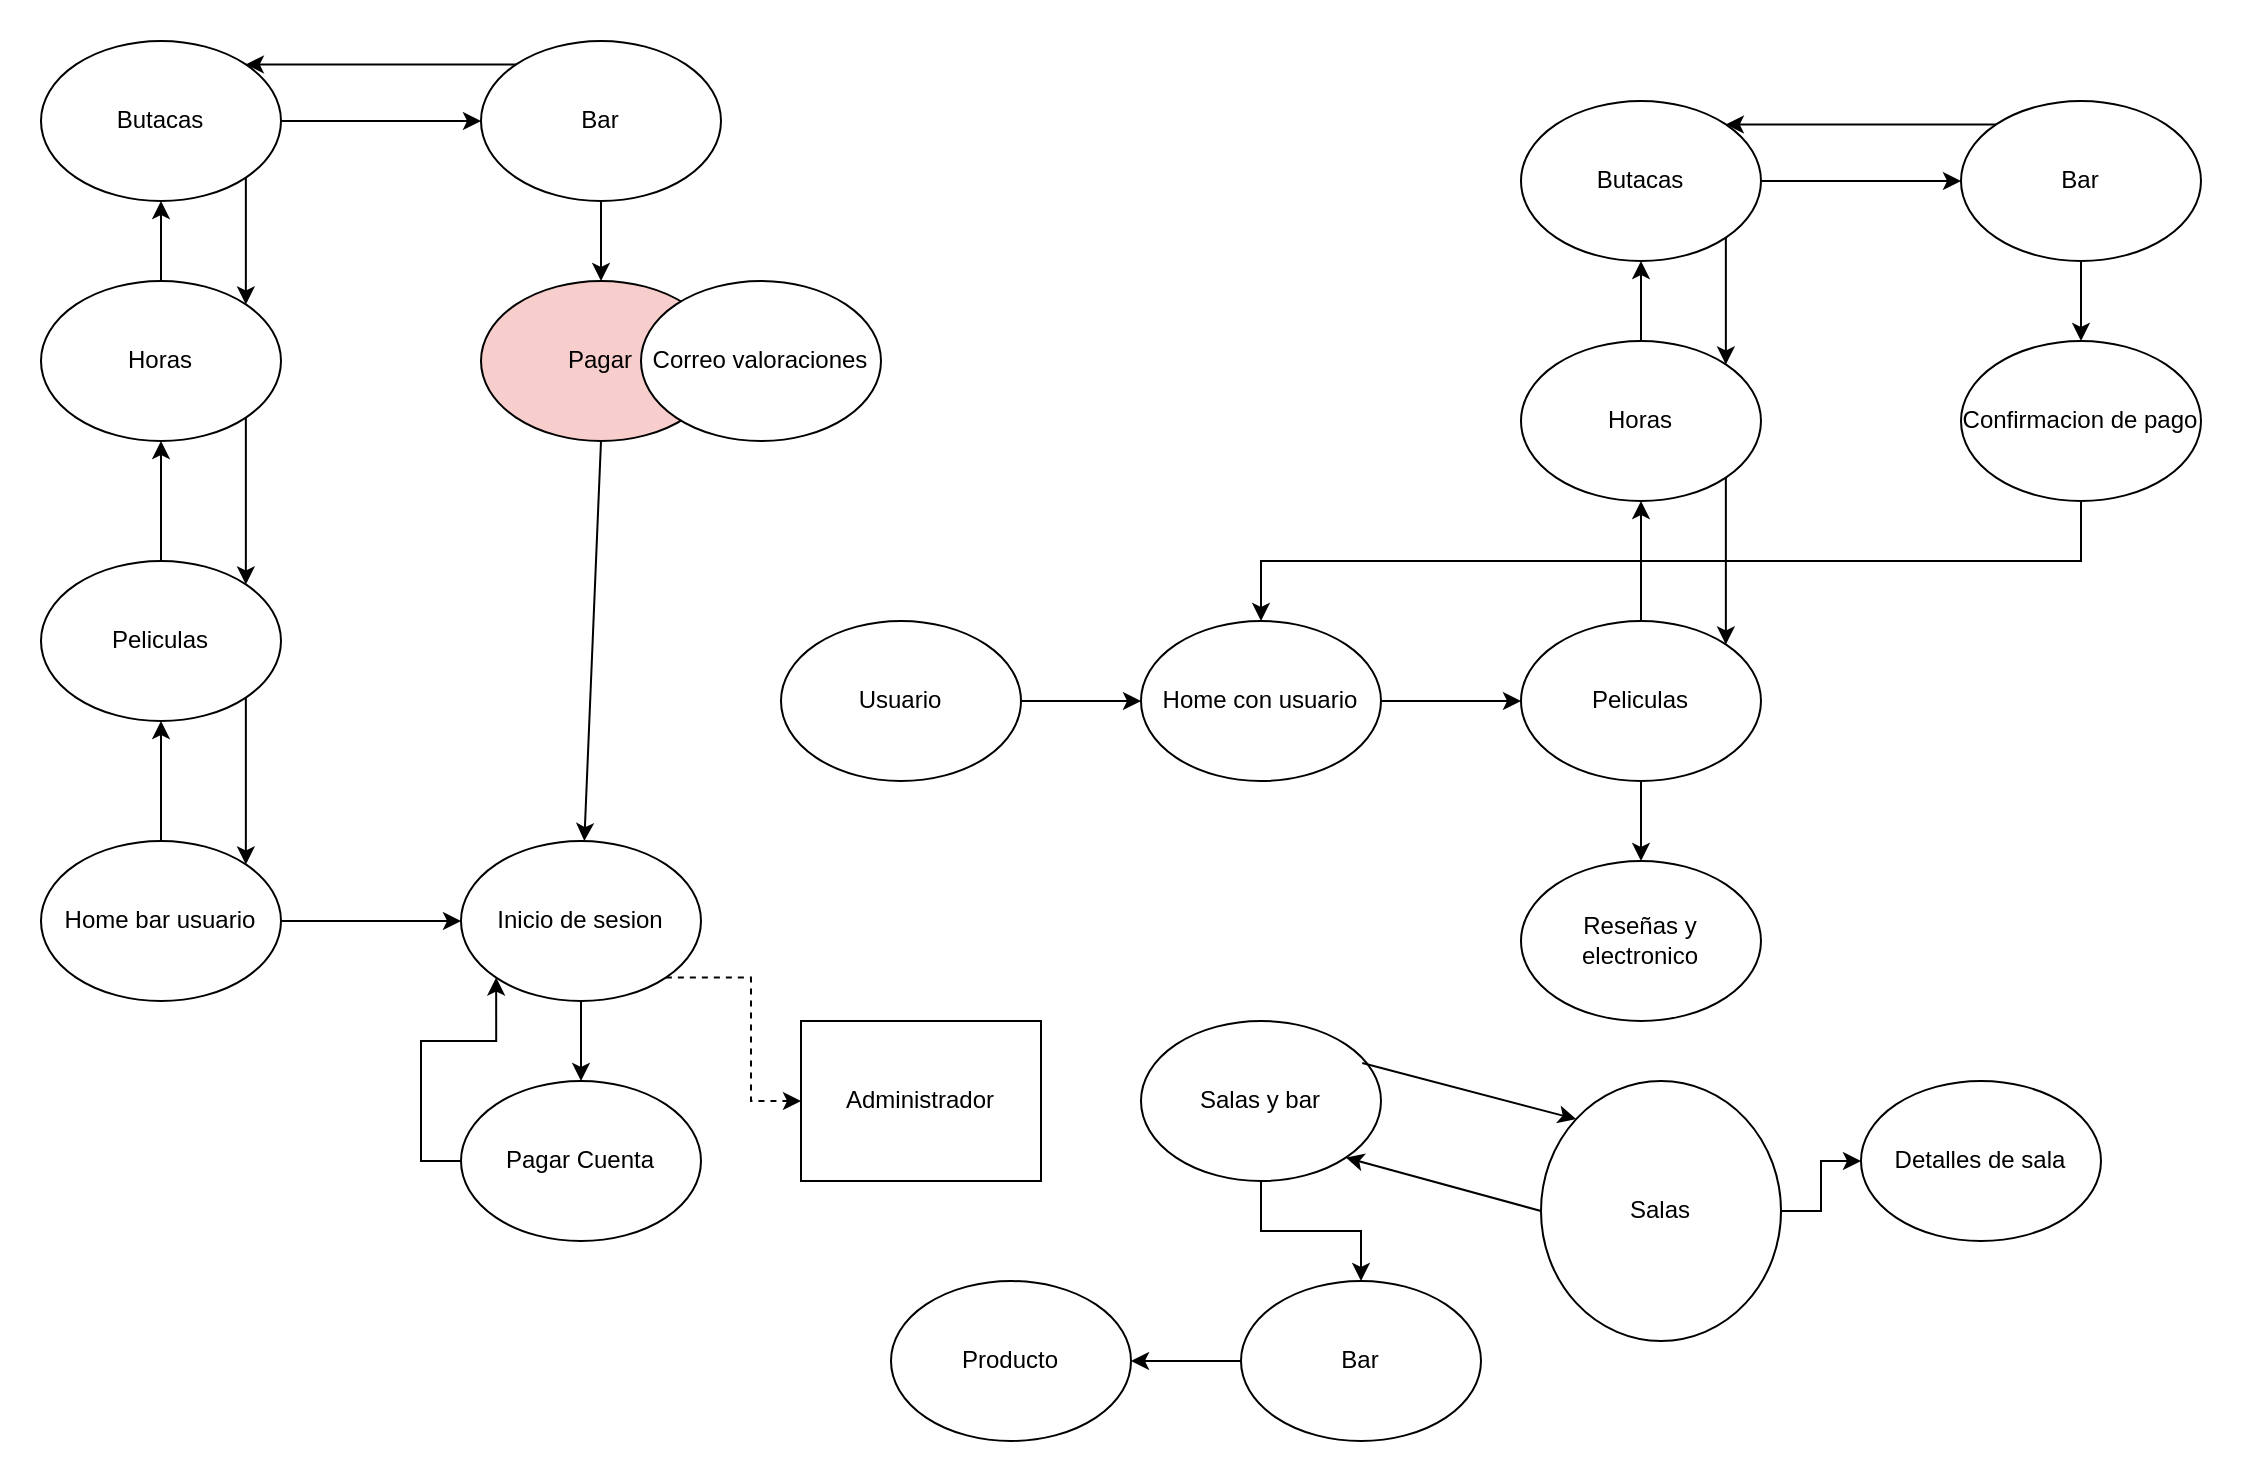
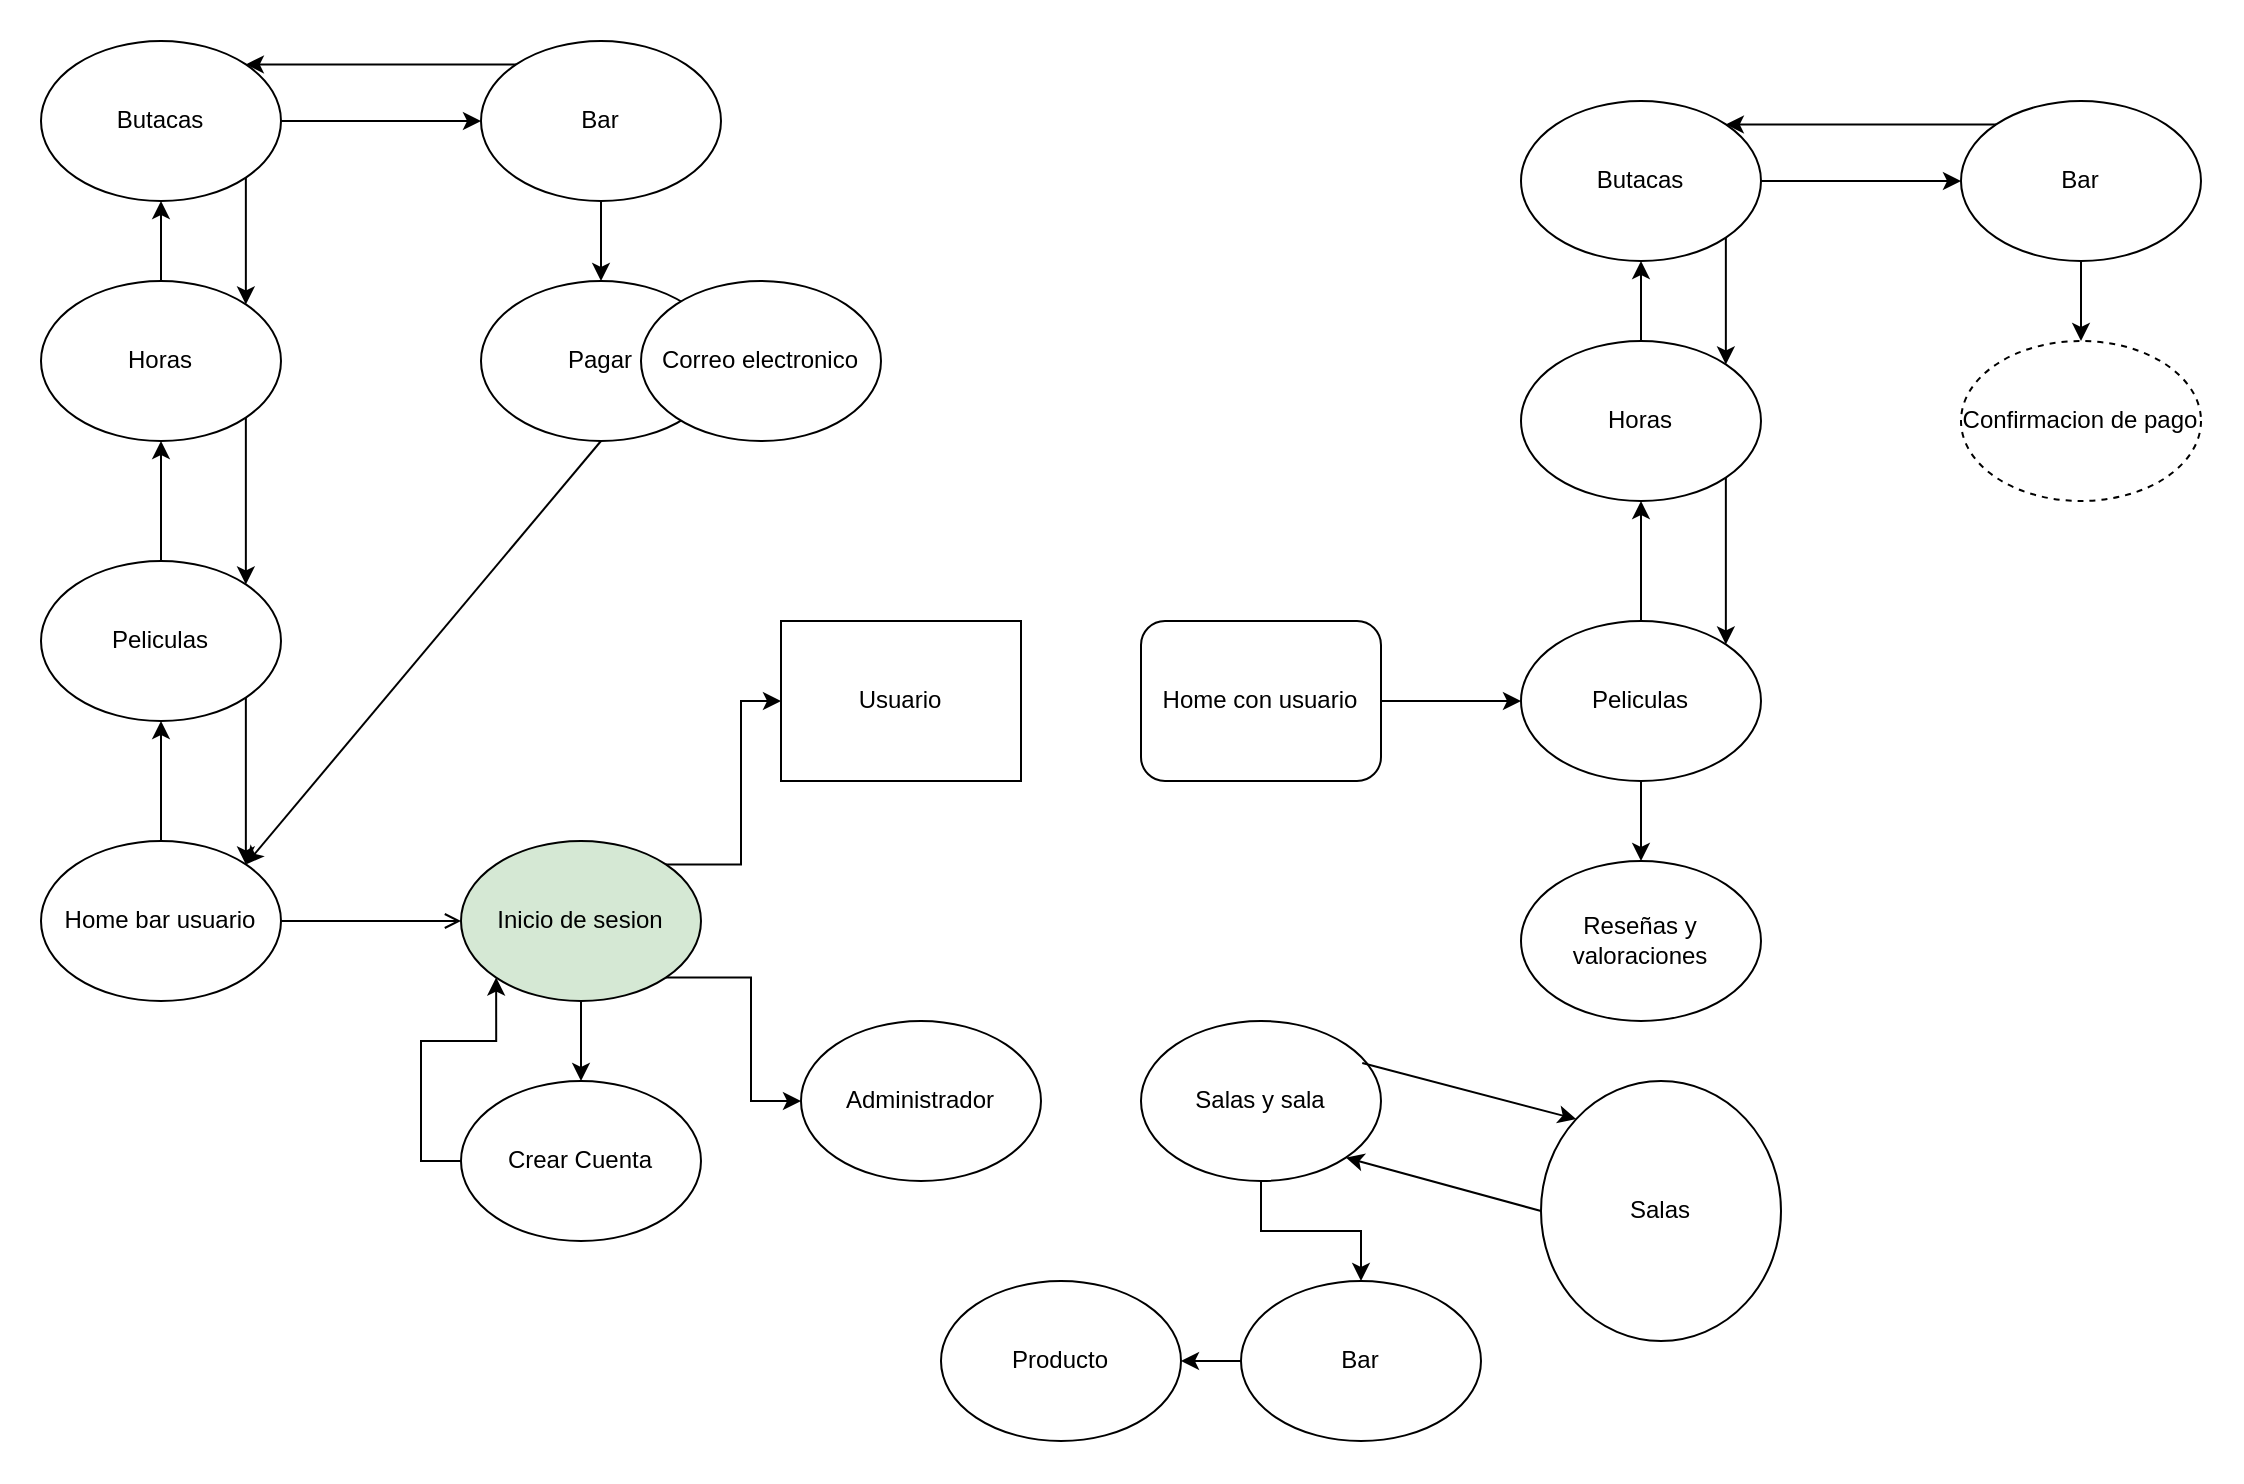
- <mxCell id="28" value="Pagar" style="ellipse;whiteSpace=wrap;html=1;fillColor=#f8cecc;" vertex="1" parent="1"><mxGeometry x="240" y="140" width="120" height="80" as="geometry" /></mxCell>
+ <mxCell id="28" value="Pagar" style="ellipse;whiteSpace=wrap;html=1;" vertex="1" parent="1"><mxGeometry x="240" y="140" width="120" height="80" as="geometry" /></mxCell>
- <mxCell id="29" value="Correo valoraciones" style="ellipse;whiteSpace=wrap;html=1;" vertex="1" parent="1"><mxGeometry x="320" y="140" width="120" height="80" as="geometry" /></mxCell>
+ <mxCell id="29" value="Correo electronico" style="ellipse;whiteSpace=wrap;html=1;" vertex="1" parent="1"><mxGeometry x="320" y="140" width="120" height="80" as="geometry" /></mxCell>
- <mxCell id="44" value="Confirmacion de pago" style="ellipse;whiteSpace=wrap;html=1;" vertex="1" parent="1"><mxGeometry x="980" y="170" width="120" height="80" as="geometry" /></mxCell>
+ <mxCell id="44" value="Confirmacion de pago" style="ellipse;whiteSpace=wrap;html=1;dashed=1;" vertex="1" parent="1"><mxGeometry x="980" y="170" width="120" height="80" as="geometry" /></mxCell>
- <mxCell id="43" style="edgeStyle=orthogonalEdgeStyle;rounded=0;orthogonalLoop=1;jettySize=auto;html=1;exitX=0.5;exitY=1;exitDx=0;exitDy=0;" edge="1" parent="1" source="44" target="15"><mxGeometry relative="1" as="geometry" /></mxCell>
- <mxCell id="30" value="" style="endArrow=classic;html=1;rounded=0;exitX=0.5;exitY=1;exitDx=0;exitDy=0;" edge="1" parent="1" source="28" target="5"><mxGeometry width="50" height="50" relative="1" as="geometry"><mxPoint x="340" y="350" as="sourcePoint" /><mxPoint x="390" y="300" as="targetPoint" /></mxGeometry></mxCell>
+ <mxCell id="30" value="" style="endArrow=classic;html=1;rounded=0;exitX=0.5;exitY=1;exitDx=0;exitDy=0;entryX=1;entryY=0;entryDx=0;entryDy=0;" edge="1" parent="1" source="28" target="13"><mxGeometry width="50" height="50" relative="1" as="geometry"><mxPoint x="340" y="350" as="sourcePoint" /><mxPoint x="390" y="300" as="targetPoint" /></mxGeometry></mxCell>
- <mxCell id="7" value="Usuario" style="ellipse;whiteSpace=wrap;html=1;" vertex="1" parent="1"><mxGeometry x="390" y="310" width="120" height="80" as="geometry" /></mxCell>
+ <mxCell id="7" value="Usuario" style="whiteSpace=wrap;html=1;rounded=0;" vertex="1" parent="1"><mxGeometry x="390" y="310" width="120" height="80" as="geometry" /></mxCell>
- <mxCell id="6" style="edgeStyle=orthogonalEdgeStyle;rounded=0;orthogonalLoop=1;jettySize=auto;html=1;exitX=1;exitY=0.5;exitDx=0;exitDy=0;entryX=0;entryY=0.5;entryDx=0;entryDy=0;" edge="1" parent="1" source="7" target="15"><mxGeometry relative="1" as="geometry" /></mxCell>
- <mxCell id="15" value="Home con usuario" style="ellipse;whiteSpace=wrap;html=1;" vertex="1" parent="1"><mxGeometry x="570" y="310" width="120" height="80" as="geometry" /></mxCell>
+ <mxCell id="15" value="Home con usuario" style="whiteSpace=wrap;html=1;rounded=1;" vertex="1" parent="1"><mxGeometry x="570" y="310" width="120" height="80" as="geometry" /></mxCell>
+ <mxCell id="2" style="edgeStyle=orthogonalEdgeStyle;rounded=0;orthogonalLoop=1;jettySize=auto;html=1;exitX=1;exitY=0;exitDx=0;exitDy=0;entryX=0;entryY=0.5;entryDx=0;entryDy=0;" edge="1" parent="1" source="5" target="7"><mxGeometry relative="1" as="geometry" /></mxCell>
- <mxCell id="11" value="" style="edgeStyle=orthogonalEdgeStyle;rounded=0;orthogonalLoop=1;jettySize=auto;html=1;" edge="1" parent="1" source="13" target="5"><mxGeometry relative="1" as="geometry" /></mxCell>
+ <mxCell id="11" value="" style="edgeStyle=orthogonalEdgeStyle;rounded=0;orthogonalLoop=1;jettySize=auto;html=1;endArrow=open;" edge="1" parent="1" source="13" target="5"><mxGeometry relative="1" as="geometry" /></mxCell>
- <mxCell id="5" value="Inicio de sesion" style="ellipse;whiteSpace=wrap;html=1;" vertex="1" parent="1"><mxGeometry x="230" y="420" width="120" height="80" as="geometry" /></mxCell>
+ <mxCell id="5" value="Inicio de sesion" style="ellipse;whiteSpace=wrap;html=1;fillColor=#d5e8d4;" vertex="1" parent="1"><mxGeometry x="230" y="420" width="120" height="80" as="geometry" /></mxCell>
- <mxCell id="45" value="Reseñas y electronico" style="ellipse;whiteSpace=wrap;html=1;" vertex="1" parent="1"><mxGeometry x="760" y="430" width="120" height="80" as="geometry" /></mxCell>
+ <mxCell id="45" value="Reseñas y valoraciones" style="ellipse;whiteSpace=wrap;html=1;" vertex="1" parent="1"><mxGeometry x="760" y="430" width="120" height="80" as="geometry" /></mxCell>
- <mxCell id="3" style="edgeStyle=orthogonalEdgeStyle;rounded=0;orthogonalLoop=1;jettySize=auto;html=1;exitX=1;exitY=1;exitDx=0;exitDy=0;entryX=0;entryY=0.5;entryDx=0;entryDy=0;dashed=1;" edge="1" parent="1" source="5" target="8"><mxGeometry relative="1" as="geometry" /></mxCell>
+ <mxCell id="3" style="edgeStyle=orthogonalEdgeStyle;rounded=0;orthogonalLoop=1;jettySize=auto;html=1;exitX=1;exitY=1;exitDx=0;exitDy=0;entryX=0;entryY=0.5;entryDx=0;entryDy=0;" edge="1" parent="1" source="5" target="8"><mxGeometry relative="1" as="geometry" /></mxCell>
- <mxCell id="8" value="Administrador" style="whiteSpace=wrap;html=1;rounded=0;" vertex="1" parent="1"><mxGeometry x="400" y="510" width="120" height="80" as="geometry" /></mxCell>
+ <mxCell id="8" value="Administrador" style="ellipse;whiteSpace=wrap;html=1;" vertex="1" parent="1"><mxGeometry x="400" y="510" width="120" height="80" as="geometry" /></mxCell>
- <mxCell id="47" value="Salas y bar" style="ellipse;whiteSpace=wrap;html=1;" vertex="1" parent="1"><mxGeometry x="570" y="510" width="120" height="80" as="geometry" /></mxCell>
+ <mxCell id="47" value="Salas y sala" style="ellipse;whiteSpace=wrap;html=1;" vertex="1" parent="1"><mxGeometry x="570" y="510" width="120" height="80" as="geometry" /></mxCell>
- <mxCell id="10" value="Pagar Cuenta" style="ellipse;whiteSpace=wrap;html=1;" vertex="1" parent="1"><mxGeometry x="230" y="540" width="120" height="80" as="geometry" /></mxCell>
+ <mxCell id="10" value="Crear Cuenta" style="ellipse;whiteSpace=wrap;html=1;" vertex="1" parent="1"><mxGeometry x="230" y="540" width="120" height="80" as="geometry" /></mxCell>
- <mxCell id="53" value="Detalles de sala" style="ellipse;whiteSpace=wrap;html=1;" vertex="1" parent="1"><mxGeometry x="930" y="540" width="120" height="80" as="geometry" /></mxCell>
- <mxCell id="48" style="edgeStyle=orthogonalEdgeStyle;rounded=0;orthogonalLoop=1;jettySize=auto;html=1;exitX=1;exitY=0.5;exitDx=0;exitDy=0;entryX=0;entryY=0.5;entryDx=0;entryDy=0;" edge="1" parent="1" source="49" target="53"><mxGeometry relative="1" as="geometry" /></mxCell>
- <mxCell id="52" value="Producto" style="ellipse;whiteSpace=wrap;html=1;" vertex="1" parent="1"><mxGeometry x="445" y="640" width="120" height="80" as="geometry" /></mxCell>
+ <mxCell id="52" value="Producto" style="ellipse;whiteSpace=wrap;html=1;" vertex="1" parent="1"><mxGeometry x="470" y="640" width="120" height="80" as="geometry" /></mxCell>
